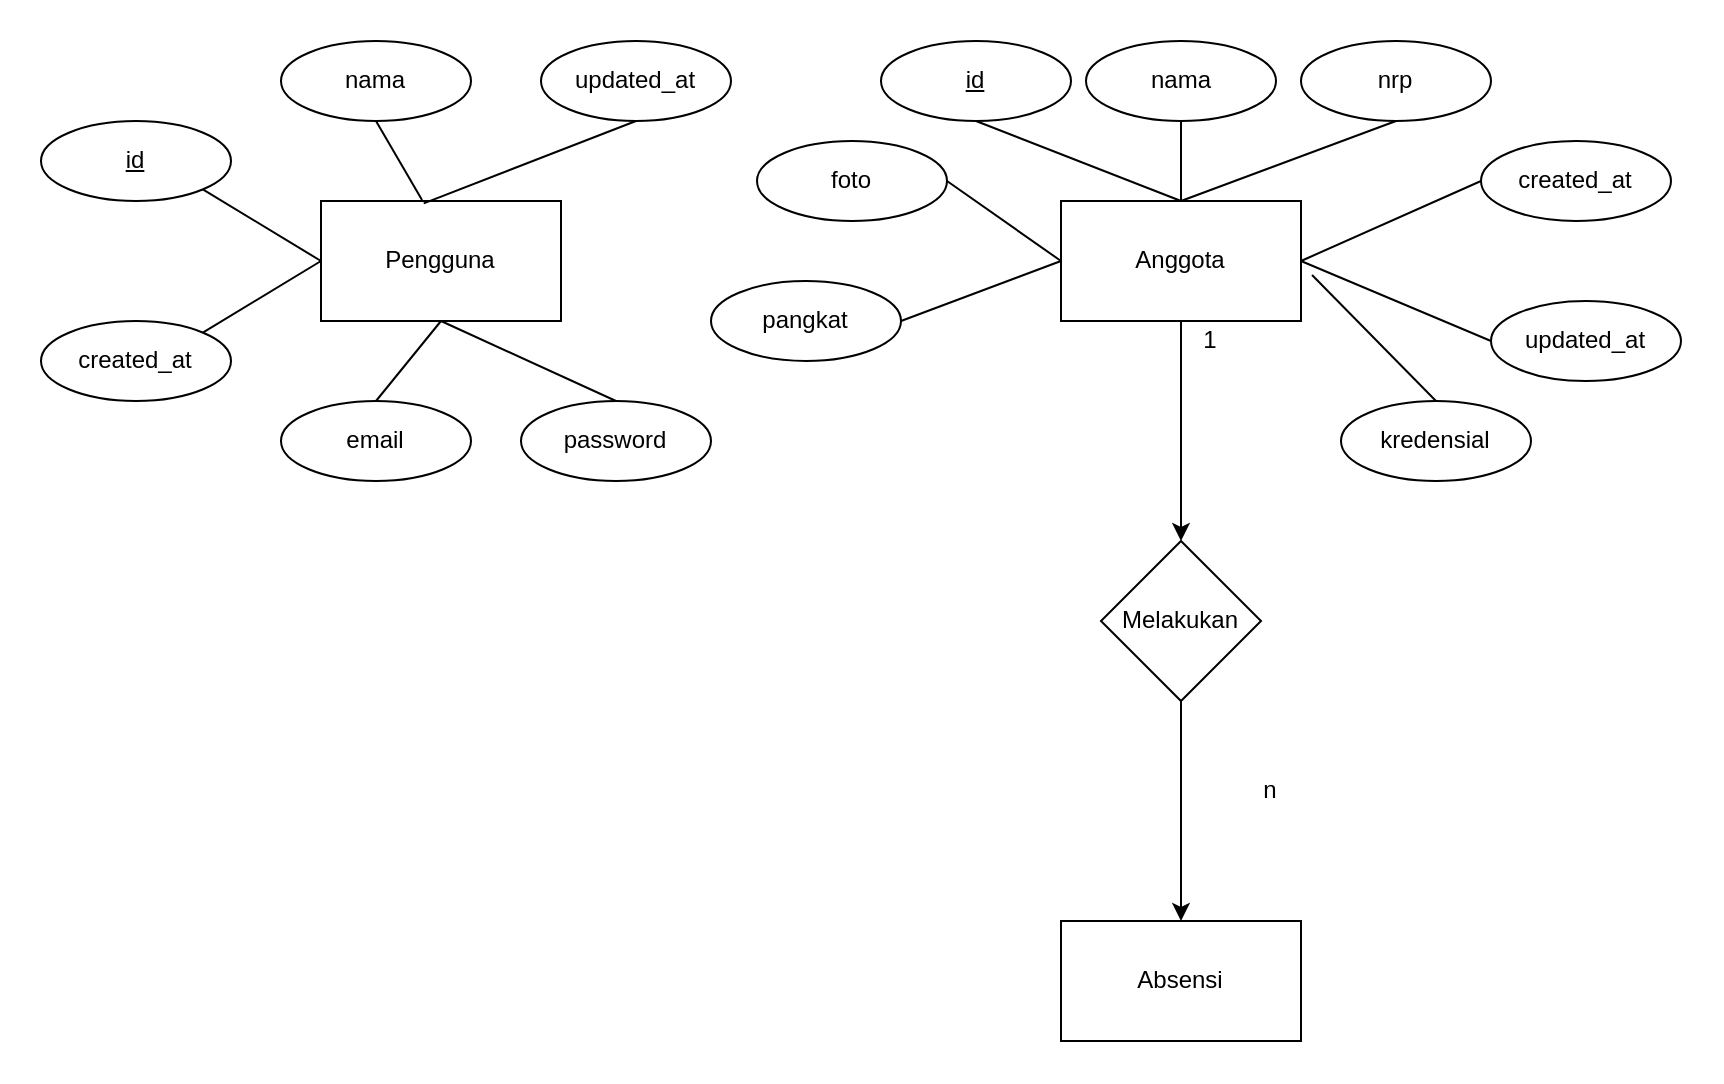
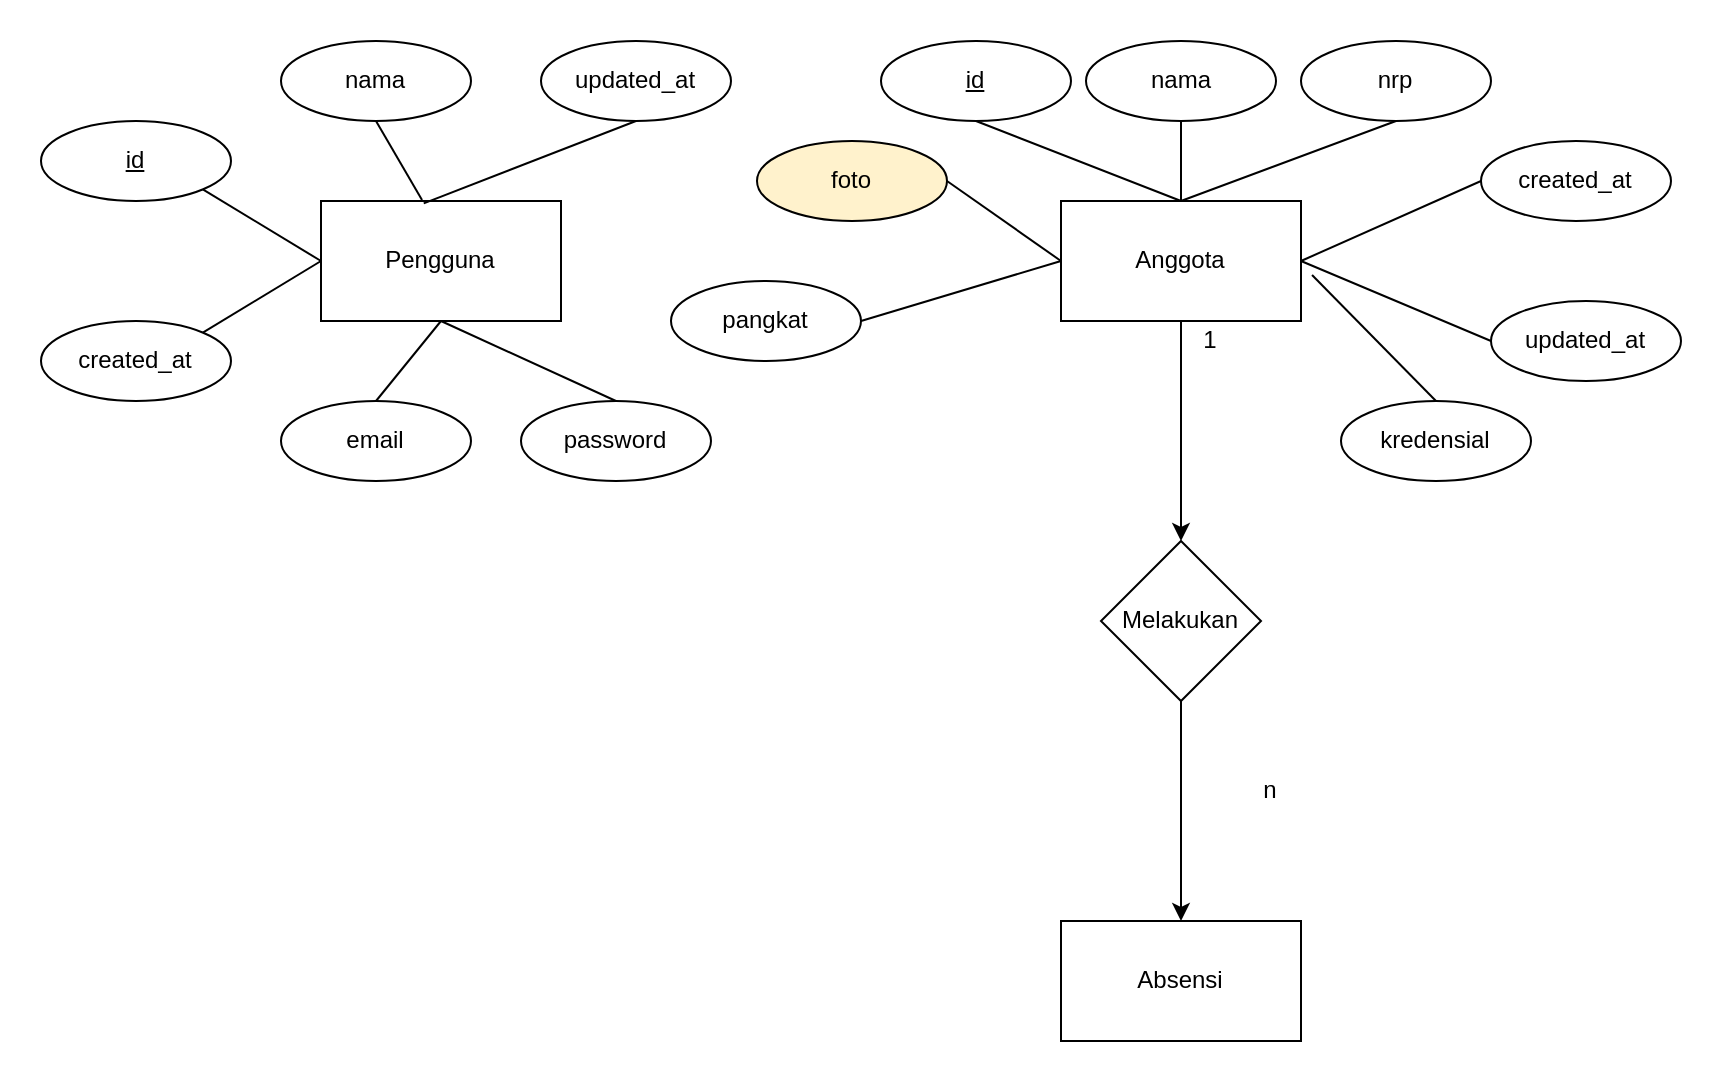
- <mxCell id="34" value="foto" style="ellipse;whiteSpace=wrap;html=1;" vertex="1" parent="1"><mxGeometry x="378" y="70" width="95" height="40" as="geometry" /></mxCell>
+ <mxCell id="34" value="foto" style="ellipse;whiteSpace=wrap;html=1;fillColor=#fff2cc;" vertex="1" parent="1"><mxGeometry x="378" y="70" width="95" height="40" as="geometry" /></mxCell>
- <mxCell id="36" value="pangkat" style="ellipse;whiteSpace=wrap;html=1;" vertex="1" parent="1"><mxGeometry x="355" y="140" width="95" height="40" as="geometry" /></mxCell>
+ <mxCell id="36" value="pangkat" style="ellipse;whiteSpace=wrap;html=1;" vertex="1" parent="1"><mxGeometry x="335" y="140" width="95" height="40" as="geometry" /></mxCell>
